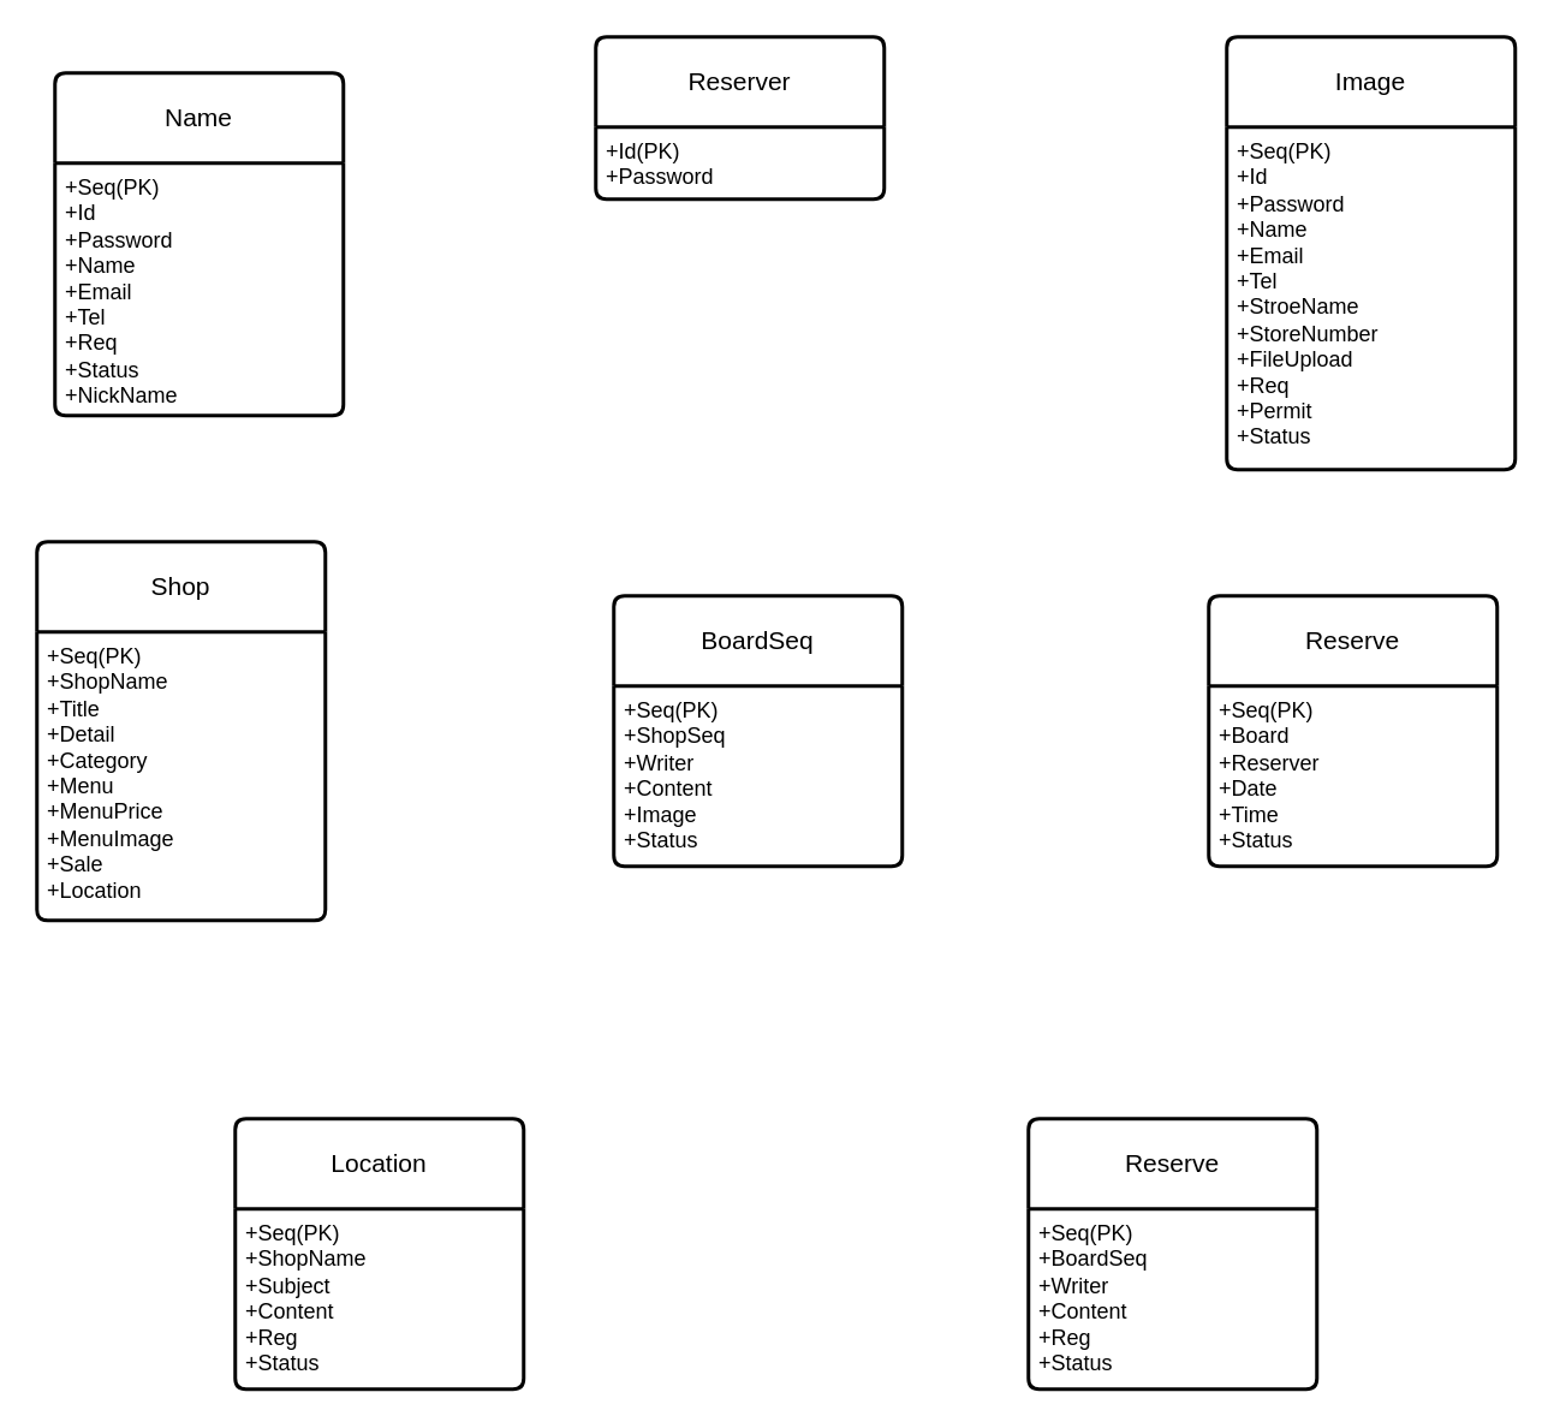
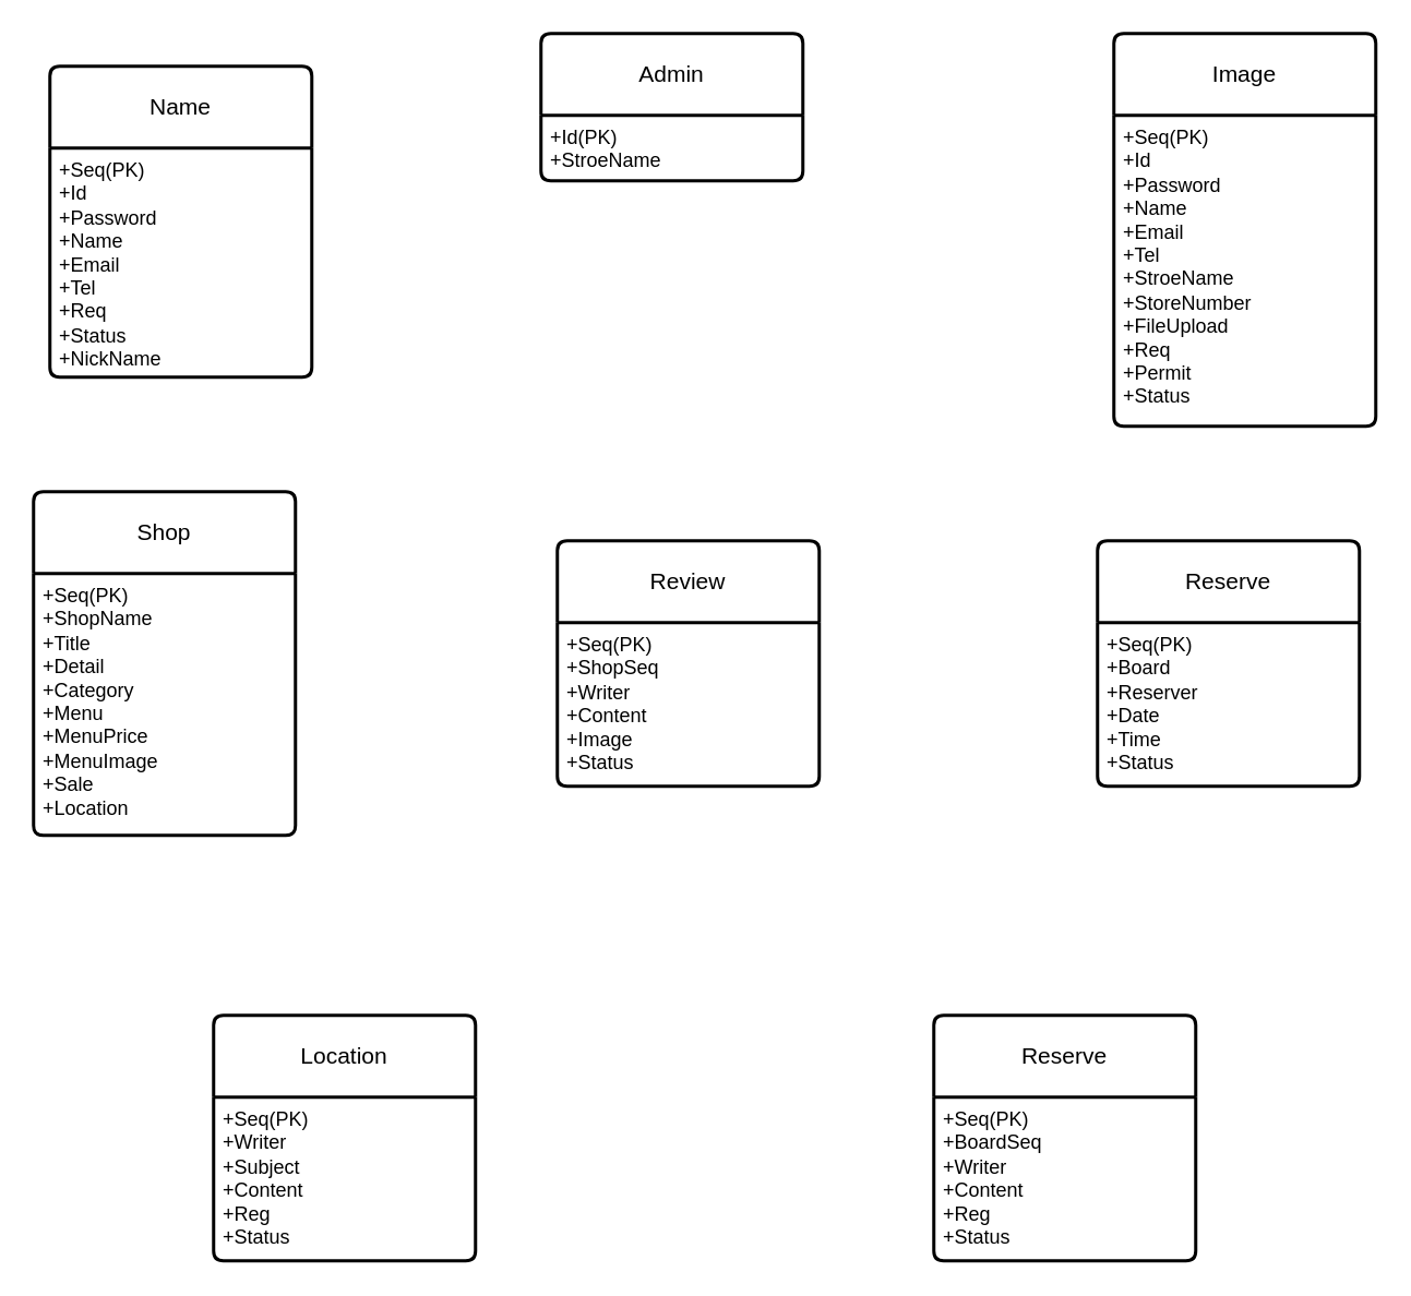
- <mxCell id="4" value="Reserver" style="swimlane;childLayout=stackLayout;horizontal=1;startSize=50;horizontalStack=0;rounded=1;fontSize=14;fontStyle=0;strokeWidth=2;resizeParent=0;resizeLast=1;shadow=0;dashed=0;align=center;arcSize=4;whiteSpace=wrap;html=1;" vertex="1" parent="1"><mxGeometry x="330" y="20" width="160" height="90" as="geometry" /></mxCell>
+ <mxCell id="4" value="Admin" style="swimlane;childLayout=stackLayout;horizontal=1;startSize=50;horizontalStack=0;rounded=1;fontSize=14;fontStyle=0;strokeWidth=2;resizeParent=0;resizeLast=1;shadow=0;dashed=0;align=center;arcSize=4;whiteSpace=wrap;html=1;" vertex="1" parent="1"><mxGeometry x="330" y="20" width="160" height="90" as="geometry" /></mxCell>
- <mxCell id="5" value="+Id(PK)&lt;br&gt;+Password" style="align=left;strokeColor=none;fillColor=none;spacingLeft=4;fontSize=12;verticalAlign=top;resizable=0;rotatable=0;part=1;html=1;" vertex="1" parent="4"><mxGeometry y="50" width="160" height="40" as="geometry" /></mxCell>
+ <mxCell id="5" value="+Id(PK)&lt;br&gt;+StroeName" style="align=left;strokeColor=none;fillColor=none;spacingLeft=4;fontSize=12;verticalAlign=top;resizable=0;rotatable=0;part=1;html=1;" vertex="1" parent="4"><mxGeometry y="50" width="160" height="40" as="geometry" /></mxCell>
- <mxCell id="10" value="BoardSeq" style="swimlane;childLayout=stackLayout;horizontal=1;startSize=50;horizontalStack=0;rounded=1;fontSize=14;fontStyle=0;strokeWidth=2;resizeParent=0;resizeLast=1;shadow=0;dashed=0;align=center;arcSize=4;whiteSpace=wrap;html=1;" vertex="1" parent="1"><mxGeometry x="340" y="330" width="160" height="150" as="geometry" /></mxCell>
+ <mxCell id="10" value="Review" style="swimlane;childLayout=stackLayout;horizontal=1;startSize=50;horizontalStack=0;rounded=1;fontSize=14;fontStyle=0;strokeWidth=2;resizeParent=0;resizeLast=1;shadow=0;dashed=0;align=center;arcSize=4;whiteSpace=wrap;html=1;" vertex="1" parent="1"><mxGeometry x="340" y="330" width="160" height="150" as="geometry" /></mxCell>
- <mxCell id="17" value="+Seq(PK)&lt;br&gt;+ShopName&lt;br&gt;+Subject&lt;br&gt;+Content&lt;br&gt;+Reg&lt;br&gt;+Status" style="align=left;strokeColor=none;fillColor=none;spacingLeft=4;fontSize=12;verticalAlign=top;resizable=0;rotatable=0;part=1;html=1;" vertex="1" parent="16"><mxGeometry y="50" width="160" height="100" as="geometry" /></mxCell>
+ <mxCell id="17" value="+Seq(PK)&lt;br&gt;+Writer&lt;br&gt;+Subject&lt;br&gt;+Content&lt;br&gt;+Reg&lt;br&gt;+Status" style="align=left;strokeColor=none;fillColor=none;spacingLeft=4;fontSize=12;verticalAlign=top;resizable=0;rotatable=0;part=1;html=1;" vertex="1" parent="16"><mxGeometry y="50" width="160" height="100" as="geometry" /></mxCell>
